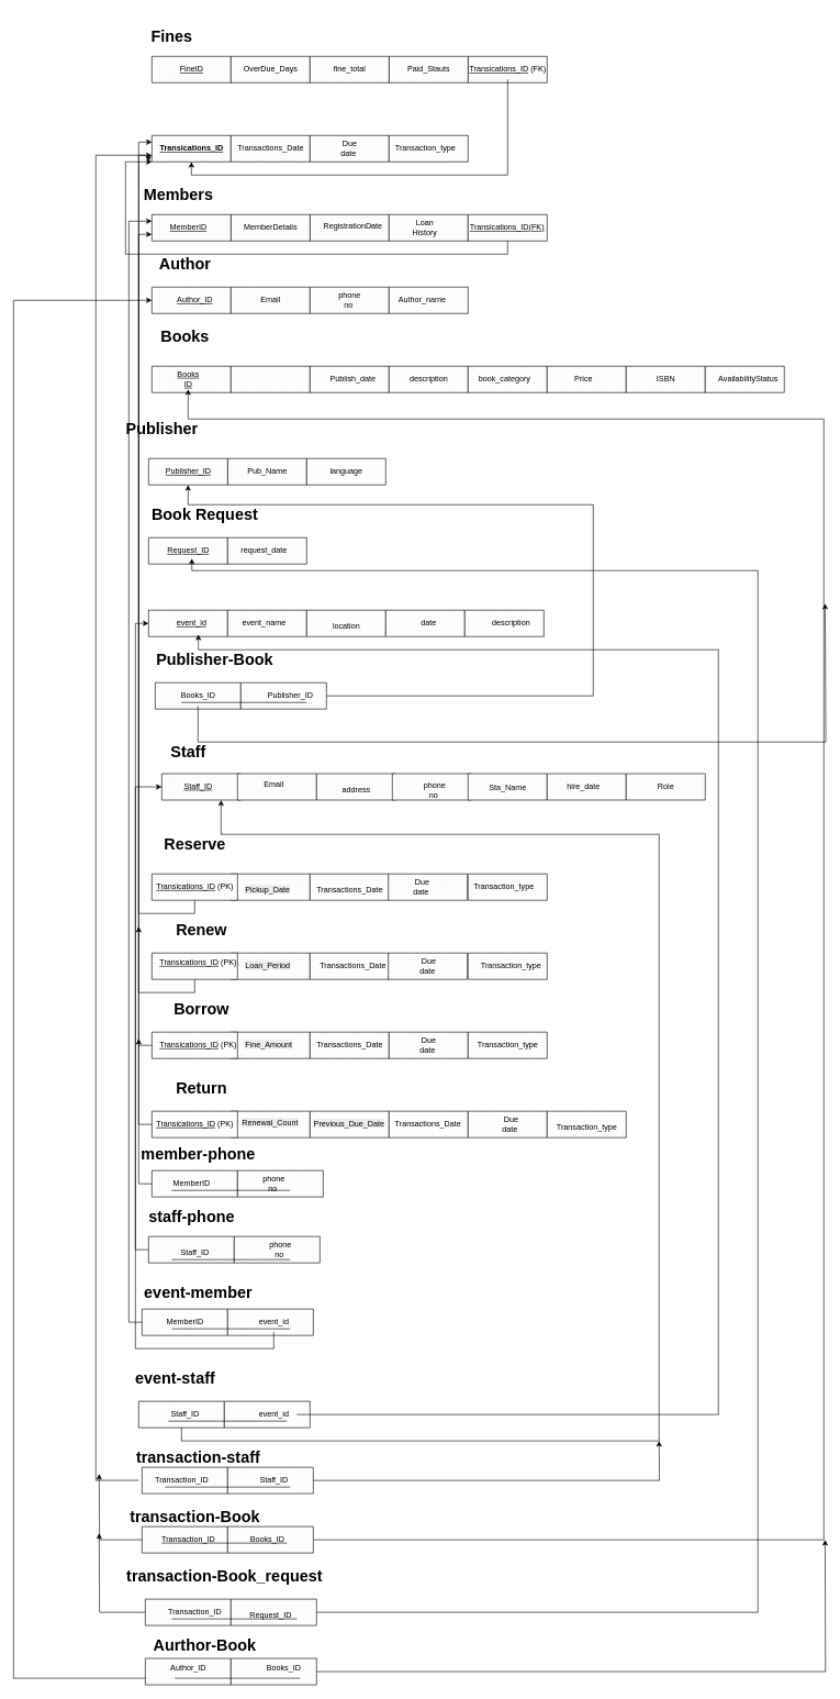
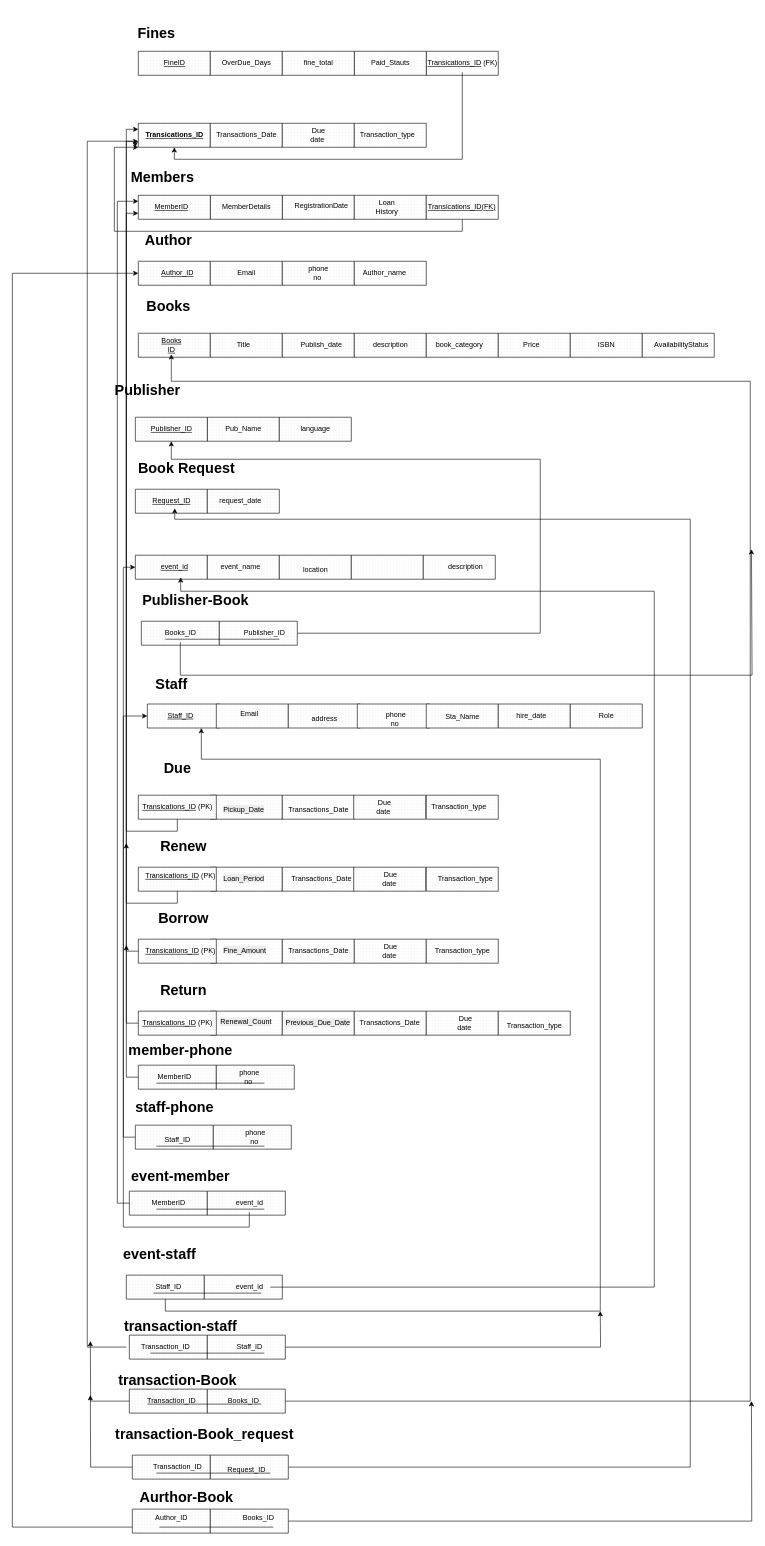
+ <mxCell id="43" value="&lt;span style=&quot;text-wrap-mode: wrap;&quot;&gt;Title&lt;/span&gt;" style="text;html=1;align=center;verticalAlign=middle;resizable=0;points=[];autosize=1;strokeColor=none;fillColor=none;fontStyle=0" parent="1" vertex="1"><mxGeometry x="380" y="560" width="50" height="30" as="geometry" /></mxCell>
- <mxCell id="74" value="&lt;span style=&quot;text-wrap-mode: wrap;&quot;&gt;date&lt;/span&gt;" style="text;html=1;align=center;verticalAlign=middle;resizable=0;points=[];autosize=1;strokeColor=none;fillColor=none;fontStyle=0" parent="1" vertex="1"><mxGeometry x="625" y="930" width="50" height="30" as="geometry" /></mxCell>
- <mxCell id="92" value="&lt;h1&gt;&lt;span style=&quot;text-wrap-mode: wrap;&quot;&gt;&lt;font style=&quot;font-size: 24px;&quot;&gt;Reserve&lt;/font&gt;&lt;/span&gt;&lt;/h1&gt;" style="text;html=1;align=center;verticalAlign=middle;resizable=0;points=[];autosize=1;strokeColor=none;fillColor=none;fontStyle=0" parent="1" vertex="1"><mxGeometry x="235" y="1245" width="120" height="70" as="geometry" /></mxCell>
+ <mxCell id="92" value="&lt;h1&gt;&lt;span style=&quot;text-wrap-mode: wrap;&quot;&gt;&lt;font style=&quot;font-size: 24px;&quot;&gt;Due&lt;/font&gt;&lt;/span&gt;&lt;/h1&gt;" style="text;html=1;align=center;verticalAlign=middle;resizable=0;points=[];autosize=1;strokeColor=none;fillColor=none;fontStyle=0" parent="1" vertex="1"><mxGeometry x="235" y="1245" width="120" height="70" as="geometry" /></mxCell>
